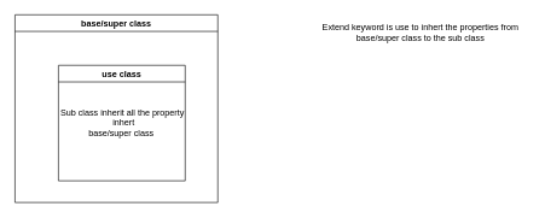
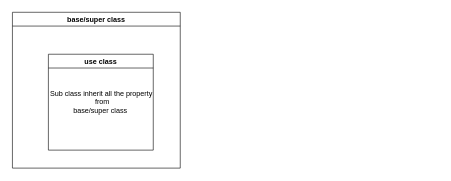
- <mxCell id="5" value="Extend keyword is use to inhert the properties from base/super class to the sub class" style="text;html=1;strokeColor=none;fillColor=none;align=center;verticalAlign=middle;whiteSpace=wrap;rounded=0;" vertex="1" parent="1"><mxGeometry x="430" y="30" width="300" height="30" as="geometry" /></mxCell>
- <mxCell id="4" value="Sub class inherit all the property&lt;br&gt;&amp;nbsp;inhert&lt;br&gt;base/super class&amp;nbsp;" style="text;html=1;align=center;verticalAlign=middle;resizable=0;points=[];autosize=1;strokeColor=none;fillColor=none;" vertex="1" parent="2"><mxGeometry x="52.5" y="125" width="190" height="50" as="geometry" /></mxCell>
+ <mxCell id="4" value="Sub class inherit all the property&lt;br&gt;&amp;nbsp;from&lt;br&gt;base/super class&amp;nbsp;" style="text;html=1;align=center;verticalAlign=middle;resizable=0;points=[];autosize=1;strokeColor=none;fillColor=none;" vertex="1" parent="2"><mxGeometry x="52.5" y="125" width="190" height="50" as="geometry" /></mxCell>
